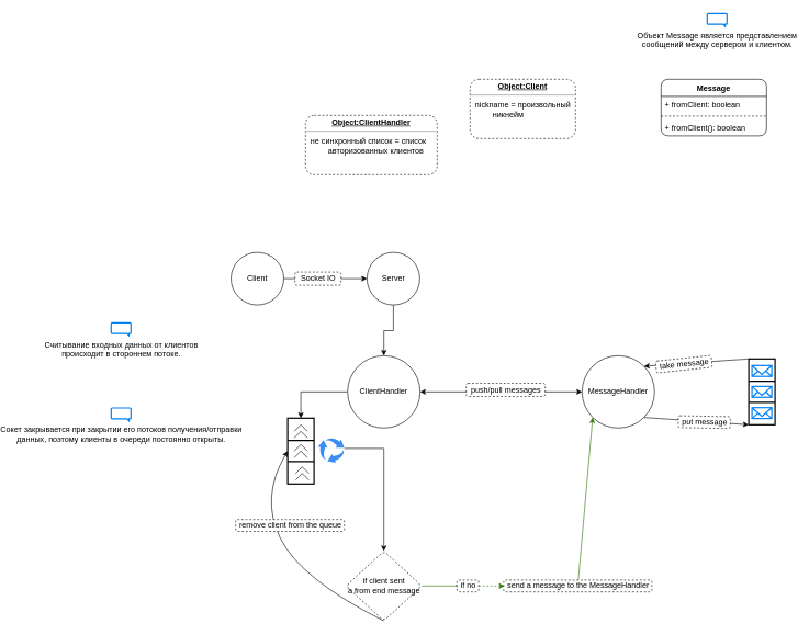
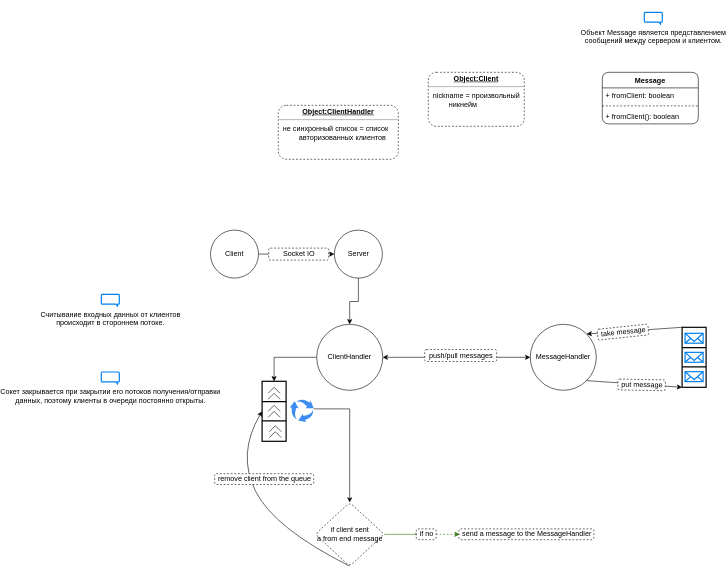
- <mxCell id="15" value="Socket IO" style="text;html=1;resizable=0;autosize=1;align=center;verticalAlign=middle;points=[];fillColor=default;strokeColor=default;rounded=1;dashed=1;labelBackgroundColor=none;sketch=0;" parent="1" vertex="1"><mxGeometry x="299" y="413" width="70" height="20" as="geometry" /></mxCell>
+ <mxCell id="15" value="Socket IO" style="text;html=1;resizable=0;autosize=1;align=center;verticalAlign=middle;points=[];fillColor=default;strokeColor=default;rounded=1;dashed=1;labelBackgroundColor=none;sketch=0;" parent="1" vertex="1"><mxGeometry x="299" y="413" width="100" height="20" as="geometry" /></mxCell>
- <mxCell id="40" style="rounded=0;orthogonalLoop=1;jettySize=auto;elbow=vertical;html=1;entryX=0;entryY=1;entryDx=0;entryDy=0;fillColor=#60a917;strokeColor=#2D7600;" edge="1" parent="1" source="41" target="6"><mxGeometry relative="1" as="geometry" /></mxCell>
